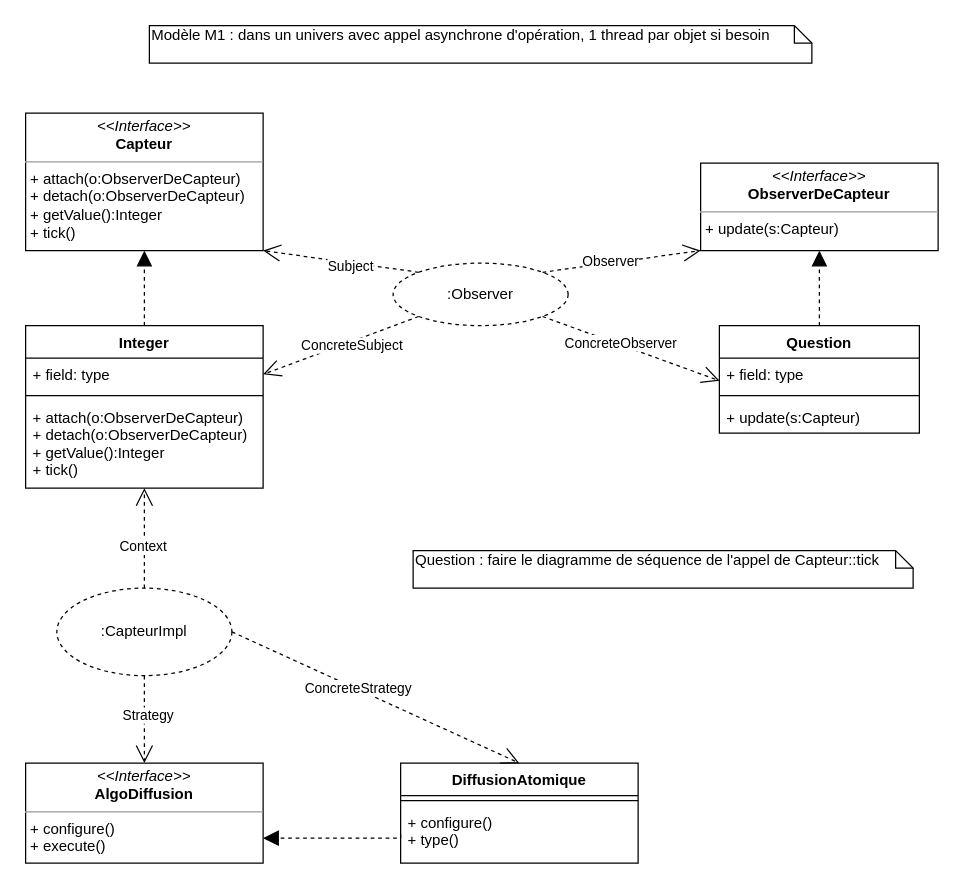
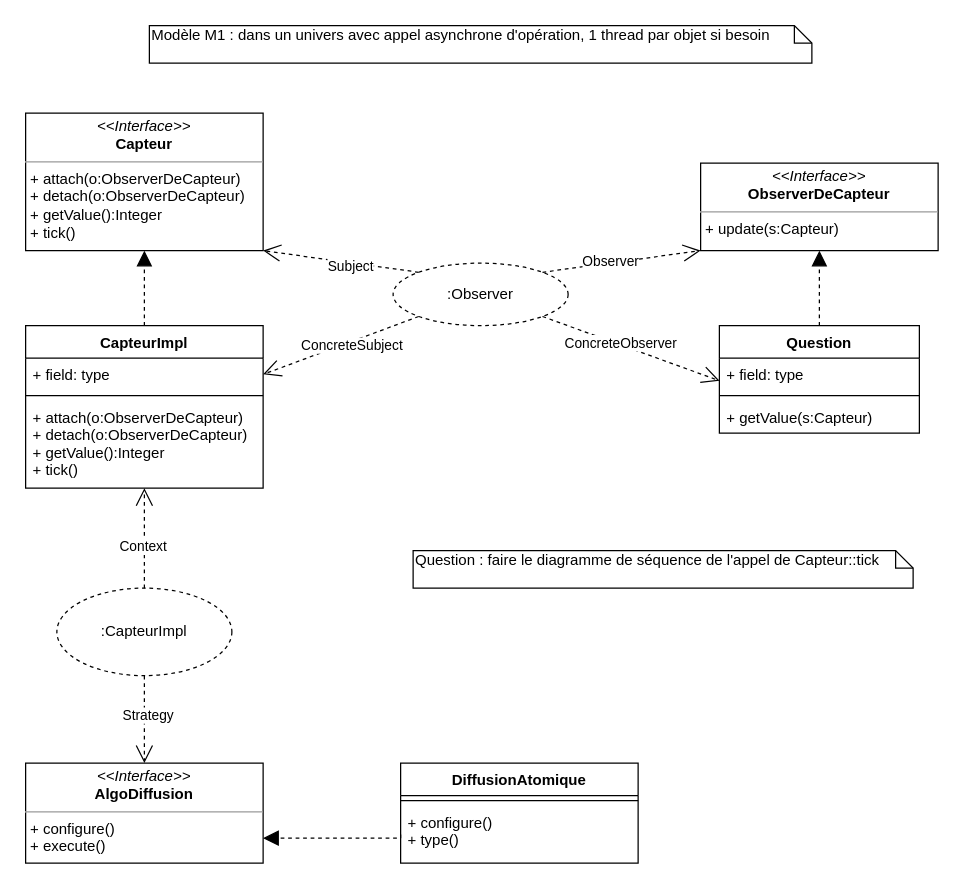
- <mxCell id="12" value="Integer" style="swimlane;fontStyle=1;align=center;verticalAlign=top;childLayout=stackLayout;horizontal=1;startSize=26;horizontalStack=0;resizeParent=1;resizeParentMax=0;resizeLast=0;collapsible=1;marginBottom=0;" vertex="1" parent="1"><mxGeometry x="20" y="260" width="190" height="130" as="geometry" /></mxCell>
+ <mxCell id="12" value="CapteurImpl" style="swimlane;fontStyle=1;align=center;verticalAlign=top;childLayout=stackLayout;horizontal=1;startSize=26;horizontalStack=0;resizeParent=1;resizeParentMax=0;resizeLast=0;collapsible=1;marginBottom=0;" vertex="1" parent="1"><mxGeometry x="20" y="260" width="190" height="130" as="geometry" /></mxCell>
- <mxCell id="23" value="+ update(s:Capteur)" style="text;strokeColor=none;fillColor=none;align=left;verticalAlign=top;spacingLeft=4;spacingRight=4;overflow=hidden;rotatable=0;points=[[0,0.5],[1,0.5]];portConstraint=eastwest;" vertex="1" parent="20"><mxGeometry y="60" width="160" height="26" as="geometry" /></mxCell>
+ <mxCell id="23" value="+ getValue(s:Capteur)" style="text;strokeColor=none;fillColor=none;align=left;verticalAlign=top;spacingLeft=4;spacingRight=4;overflow=hidden;rotatable=0;points=[[0,0.5],[1,0.5]];portConstraint=eastwest;" vertex="1" parent="20"><mxGeometry y="60" width="160" height="26" as="geometry" /></mxCell>
- <mxCell id="33" value="" style="endArrow=open;endFill=1;endSize=12;html=1;dashed=1;exitX=1;exitY=0.5;exitDx=0;exitDy=0;entryX=0.5;entryY=0;entryDx=0;entryDy=0;" edge="1" parent="1" source="24" target="30"><mxGeometry width="160" relative="1" as="geometry"><mxPoint x="125" y="480" as="sourcePoint" /><mxPoint x="340" y="450" as="targetPoint" /></mxGeometry></mxCell>
- <mxCell id="34" value="ConcreteStrategy" style="edgeLabel;html=1;align=center;verticalAlign=middle;resizable=0;points=[];" vertex="1" connectable="0" parent="33"><mxGeometry x="-0.132" y="2" relative="1" as="geometry"><mxPoint y="1" as="offset" /></mxGeometry></mxCell>
